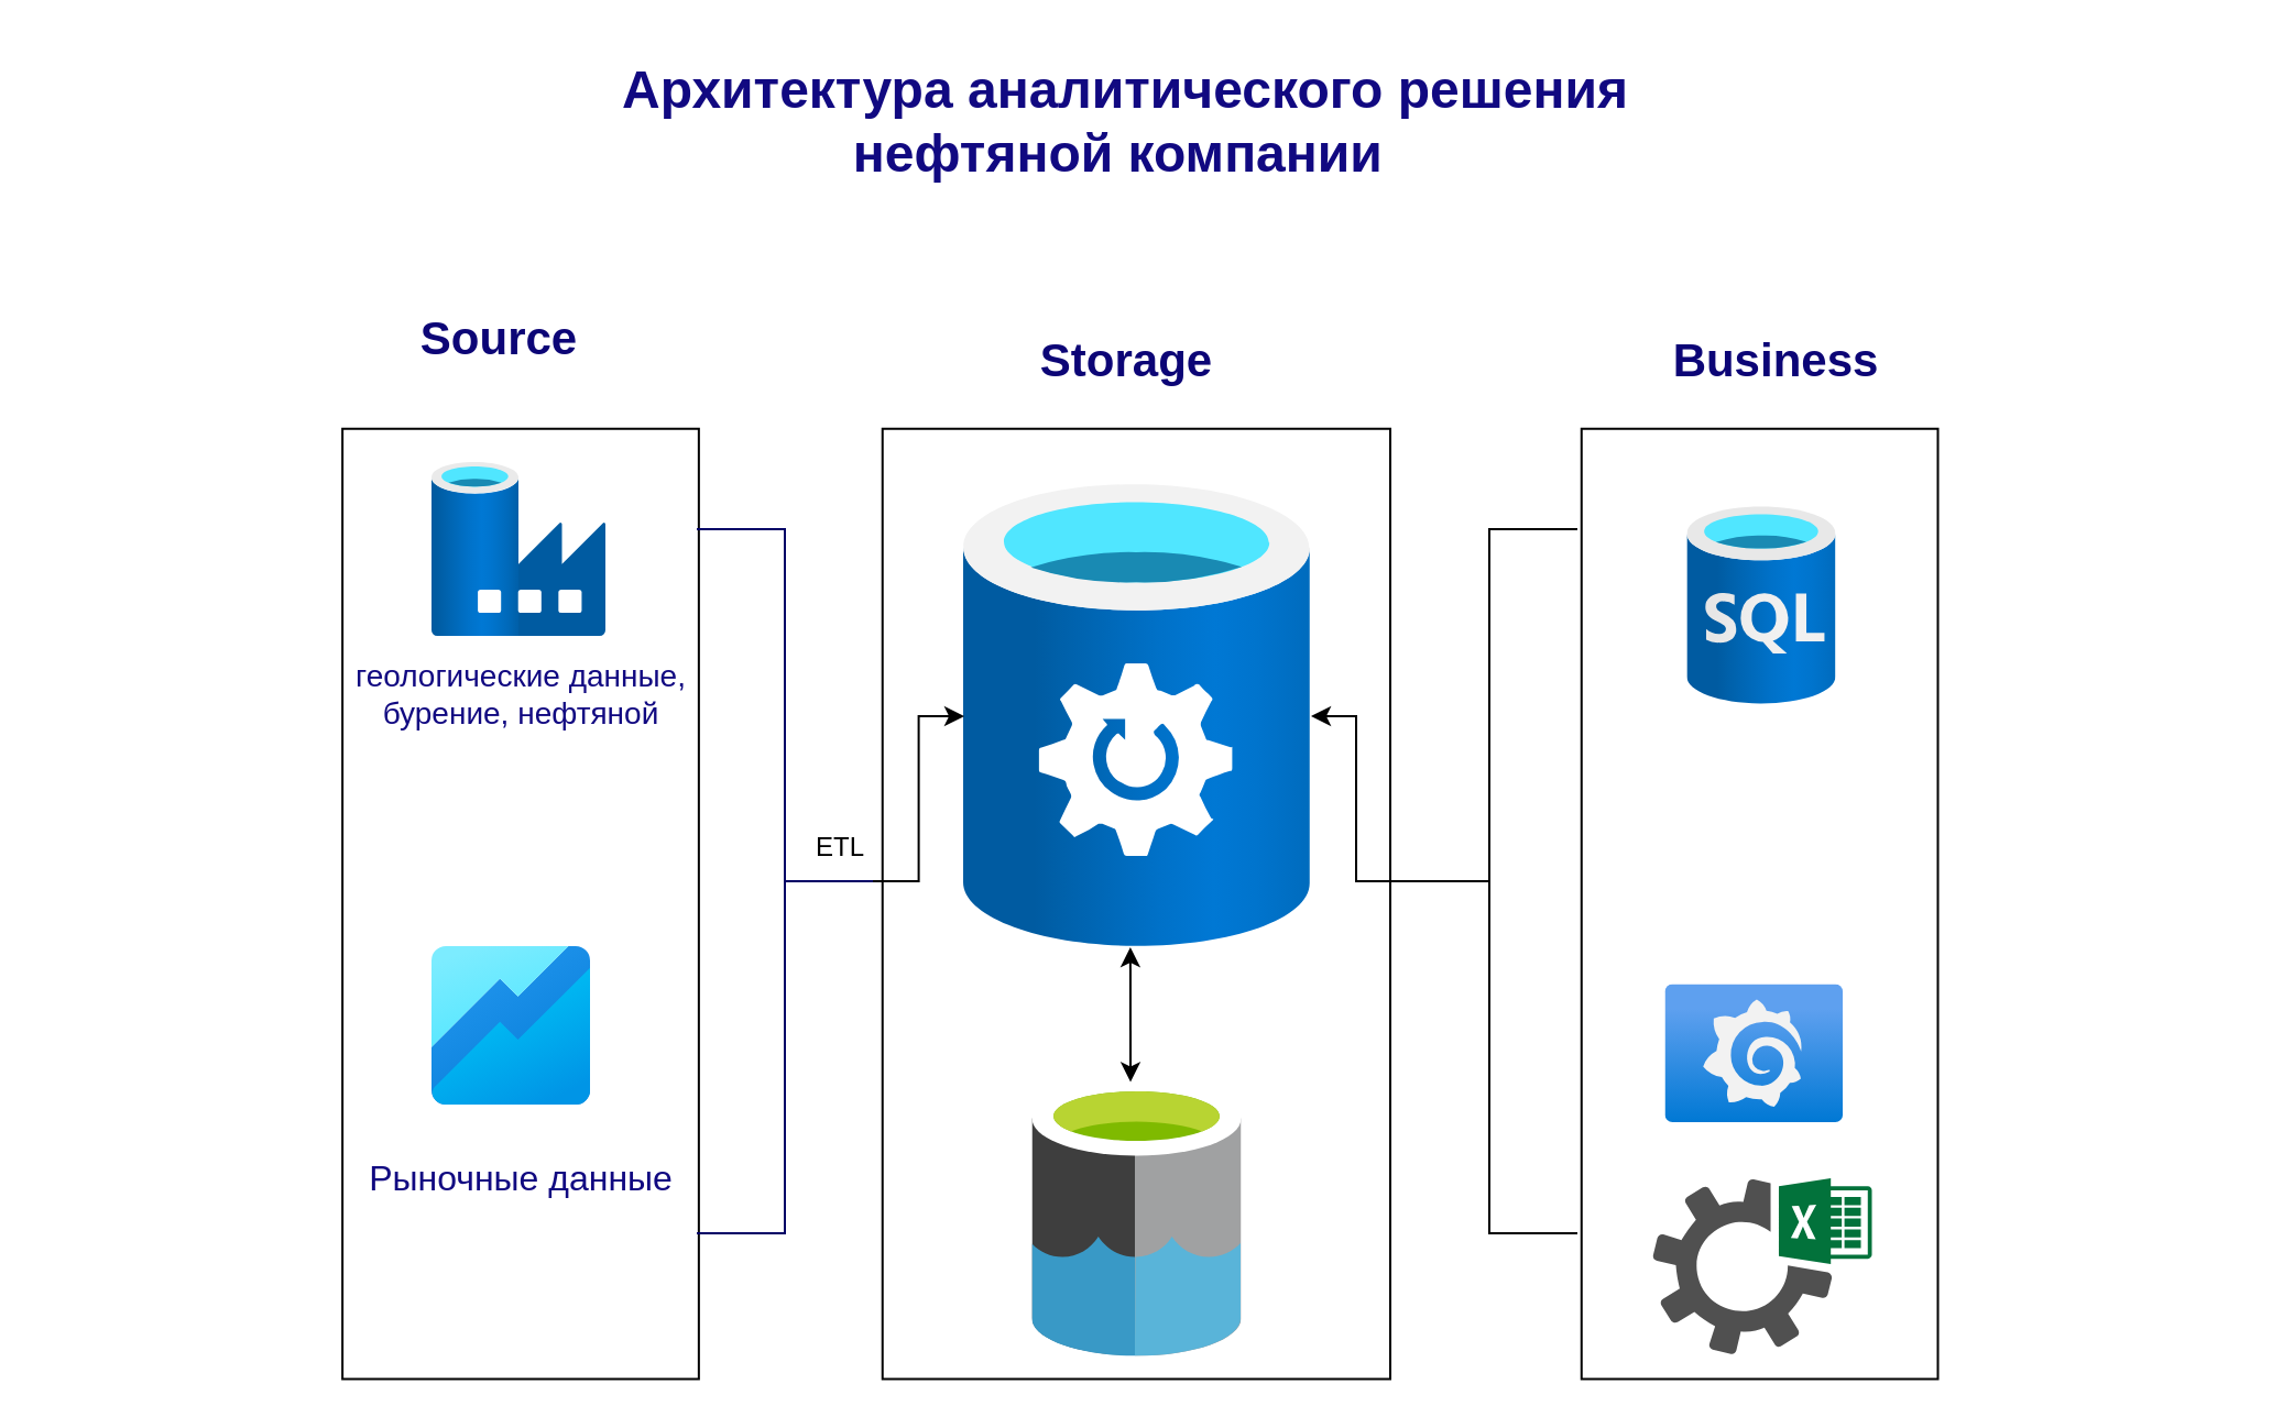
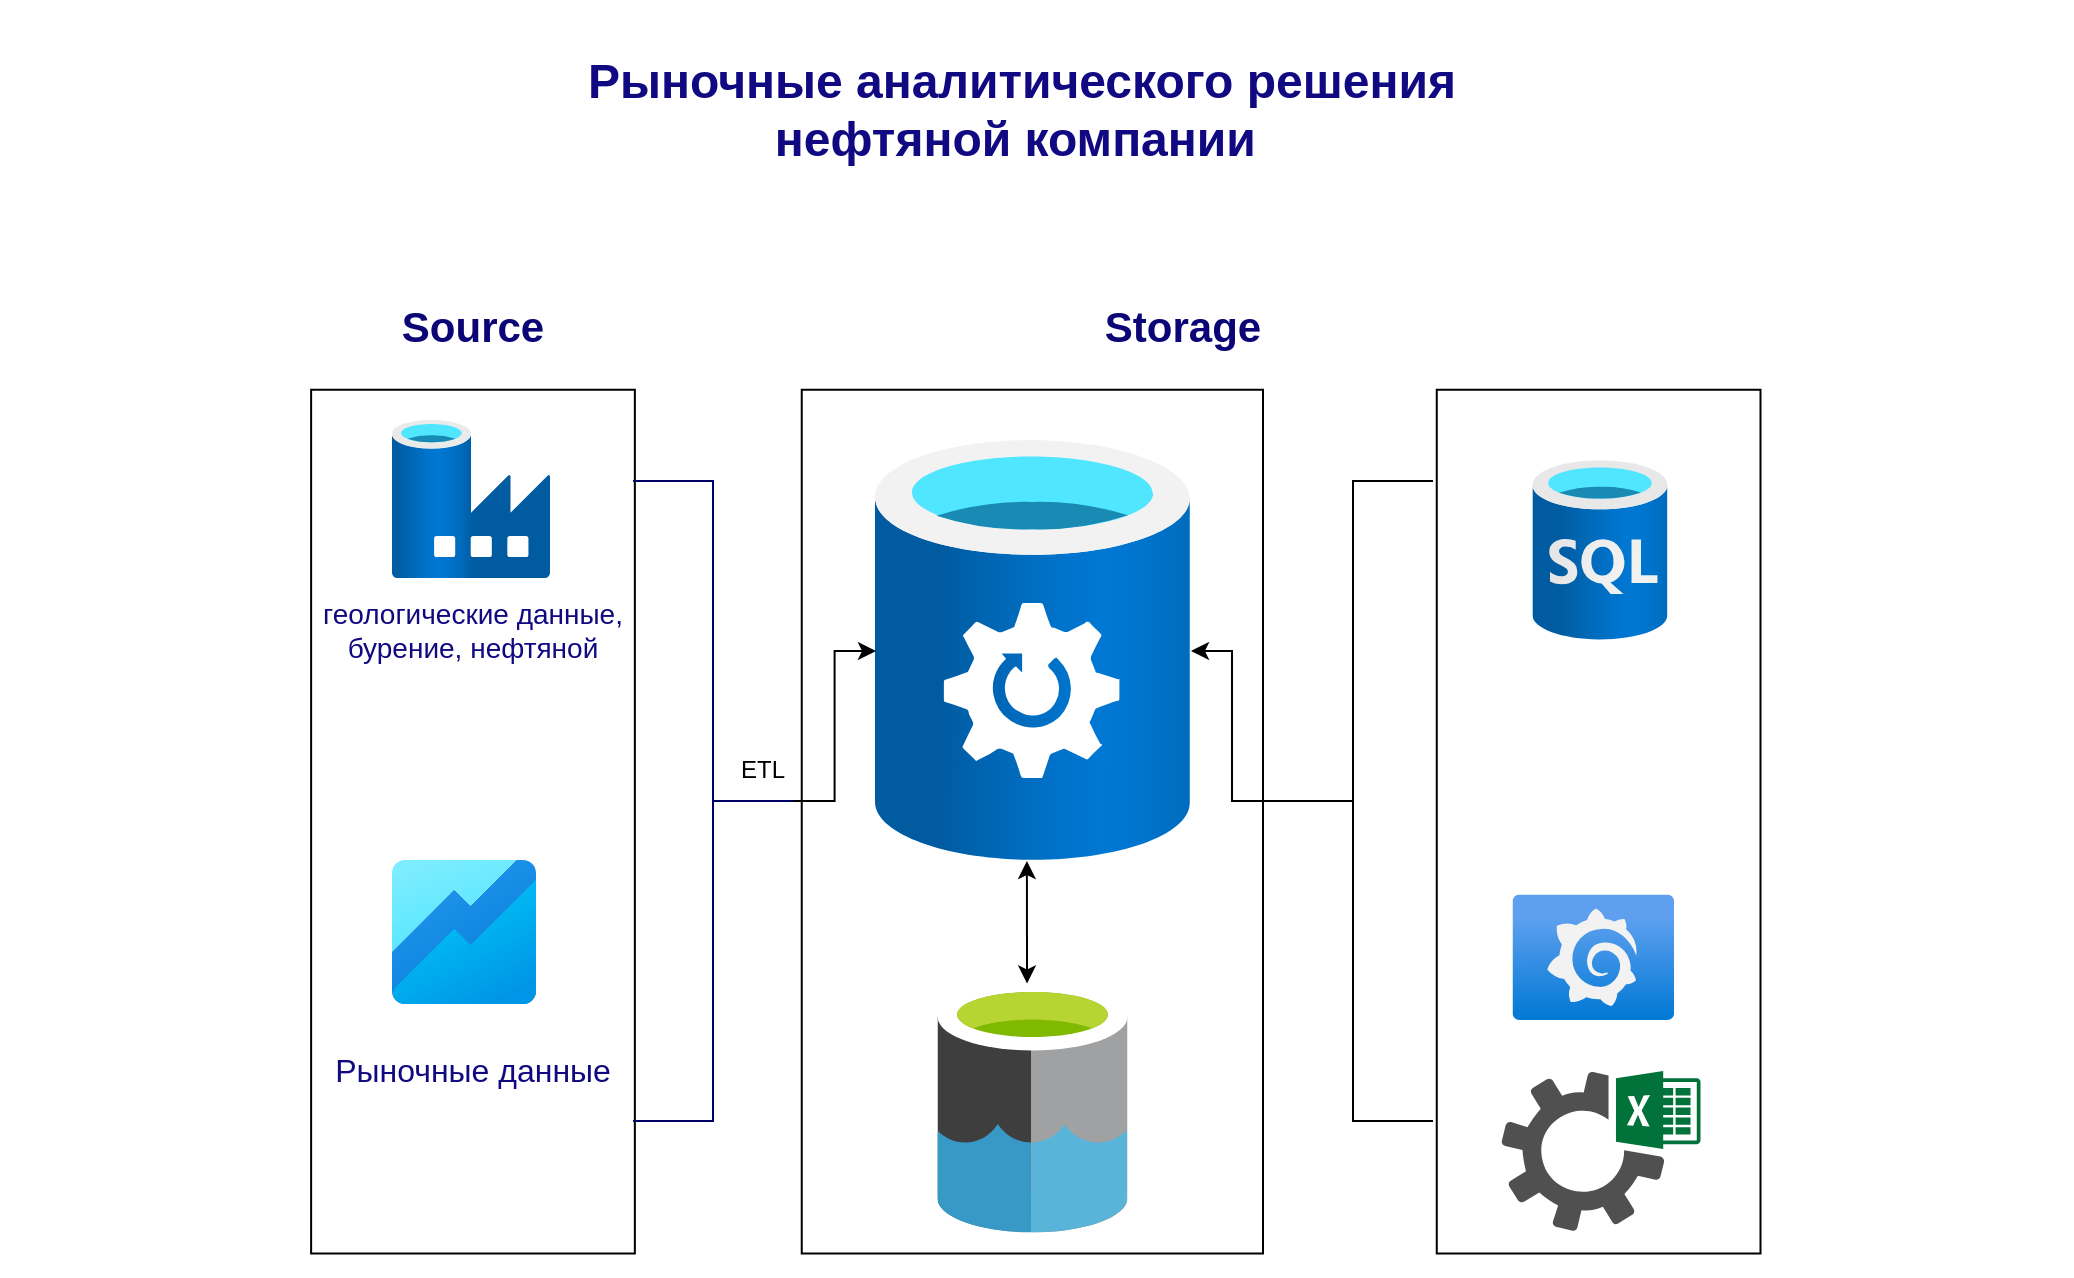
- <mxCell id="7" value="&lt;h1 style=&quot;margin-top: 0px;&quot;&gt;Архитектура аналитического решения нефтяной компании&amp;nbsp;&lt;/h1&gt;" style="text;html=1;whiteSpace=wrap;overflow=hidden;rounded=0;align=center;fontColor=light-dark(#110981, #ededed);" vertex="1" parent="1"><mxGeometry x="276" y="20" width="470" height="70" as="geometry" /></mxCell>
+ <mxCell id="7" value="&lt;h1 style=&quot;margin-top: 0px;&quot;&gt;Рыночные аналитического решения нефтяной компании&amp;nbsp;&lt;/h1&gt;" style="text;html=1;whiteSpace=wrap;overflow=hidden;rounded=0;align=center;fontColor=light-dark(#110981, #ededed);" vertex="1" parent="1"><mxGeometry x="276" y="20" width="470" height="70" as="geometry" /></mxCell>
- <mxCell id="4" value="&lt;font&gt;Source&lt;/font&gt;" style="text;html=1;align=center;verticalAlign=middle;resizable=0;points=[];autosize=1;strokeColor=none;fillColor=none;fontStyle=1;fontColor=light-dark(#0c0576, #ededed);fontSize=21;" vertex="1" parent="1"><mxGeometry x="181" y="133" width="90" height="40" as="geometry" /></mxCell>
+ <mxCell id="4" value="&lt;font&gt;Source&lt;/font&gt;" style="text;html=1;align=center;verticalAlign=middle;resizable=0;points=[];autosize=1;strokeColor=none;fillColor=none;fontStyle=1;fontColor=light-dark(#0c0576, #ededed);fontSize=21;" vertex="1" parent="1"><mxGeometry x="191" y="143" width="90" height="40" as="geometry" /></mxCell>
- <mxCell id="5" value="&lt;span style=&quot;text-wrap: wrap;&quot;&gt;Storage&lt;/span&gt;" style="text;html=1;align=center;verticalAlign=middle;resizable=0;points=[];autosize=1;strokeColor=none;fillColor=none;fontStyle=1;fontColor=light-dark(#0c0576, #ededed);fontSize=21;" vertex="1" parent="1"><mxGeometry x="461" y="143" width="100" height="40" as="geometry" /></mxCell>
+ <mxCell id="5" value="&lt;span style=&quot;text-wrap: wrap;&quot;&gt;Storage&lt;/span&gt;" style="text;html=1;align=center;verticalAlign=middle;resizable=0;points=[];autosize=1;strokeColor=none;fillColor=none;fontStyle=1;fontColor=light-dark(#0c0576, #ededed);fontSize=21;" vertex="1" parent="1"><mxGeometry x="541" y="143" width="100" height="40" as="geometry" /></mxCell>
- <mxCell id="6" value="&lt;span style=&quot;text-wrap: wrap;&quot;&gt;Business&lt;/span&gt;" style="text;html=1;align=center;verticalAlign=middle;resizable=0;points=[];autosize=1;strokeColor=none;fillColor=none;fontStyle=1;fontColor=light-dark(#0c0576, #ededed);fontSize=21;" vertex="1" parent="1"><mxGeometry x="751" y="143" width="110" height="40" as="geometry" /></mxCell>
